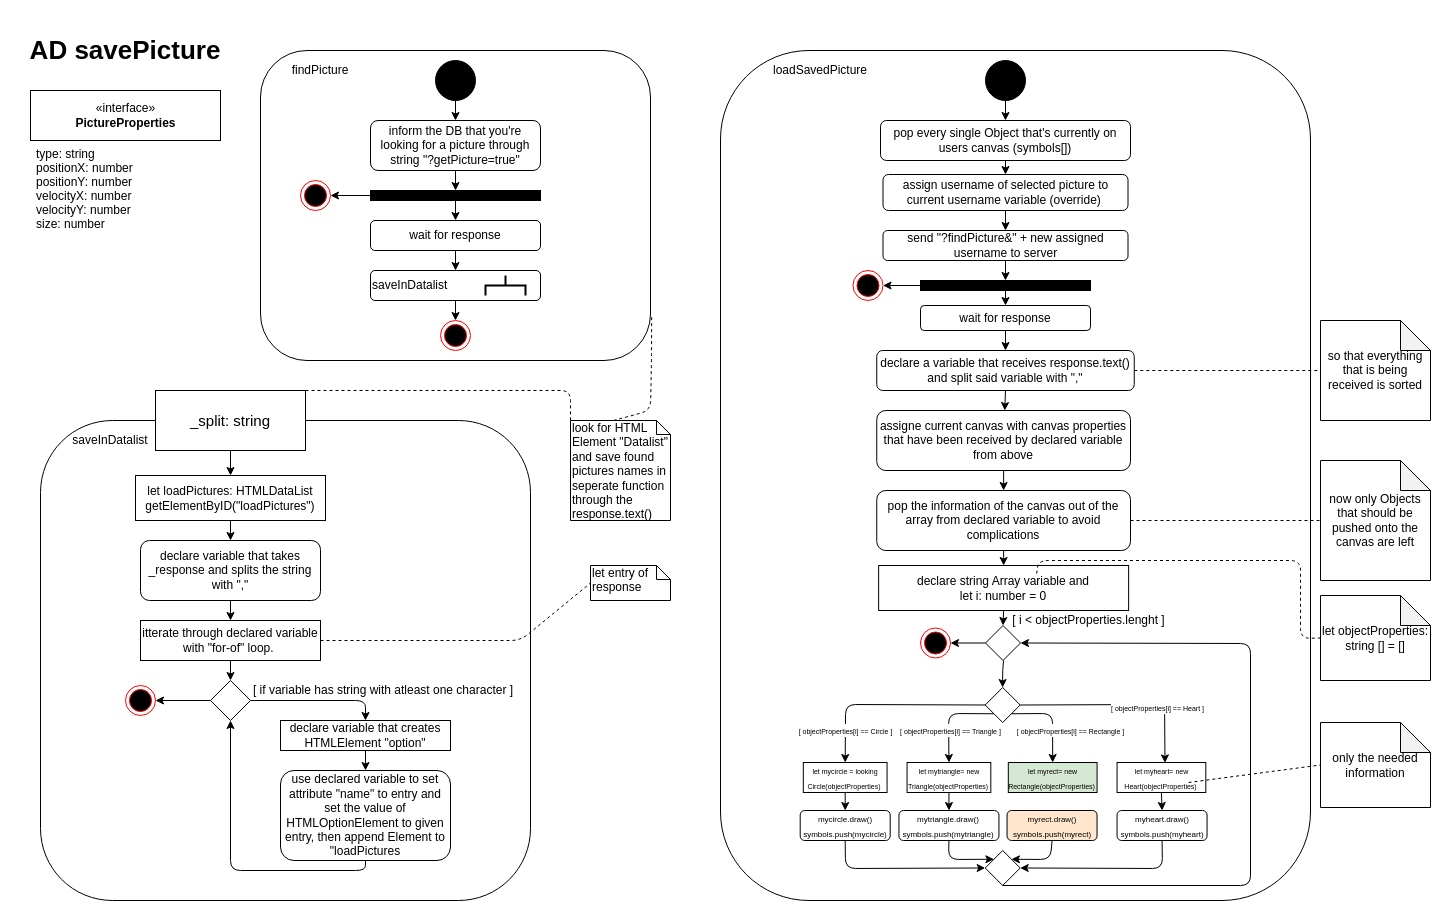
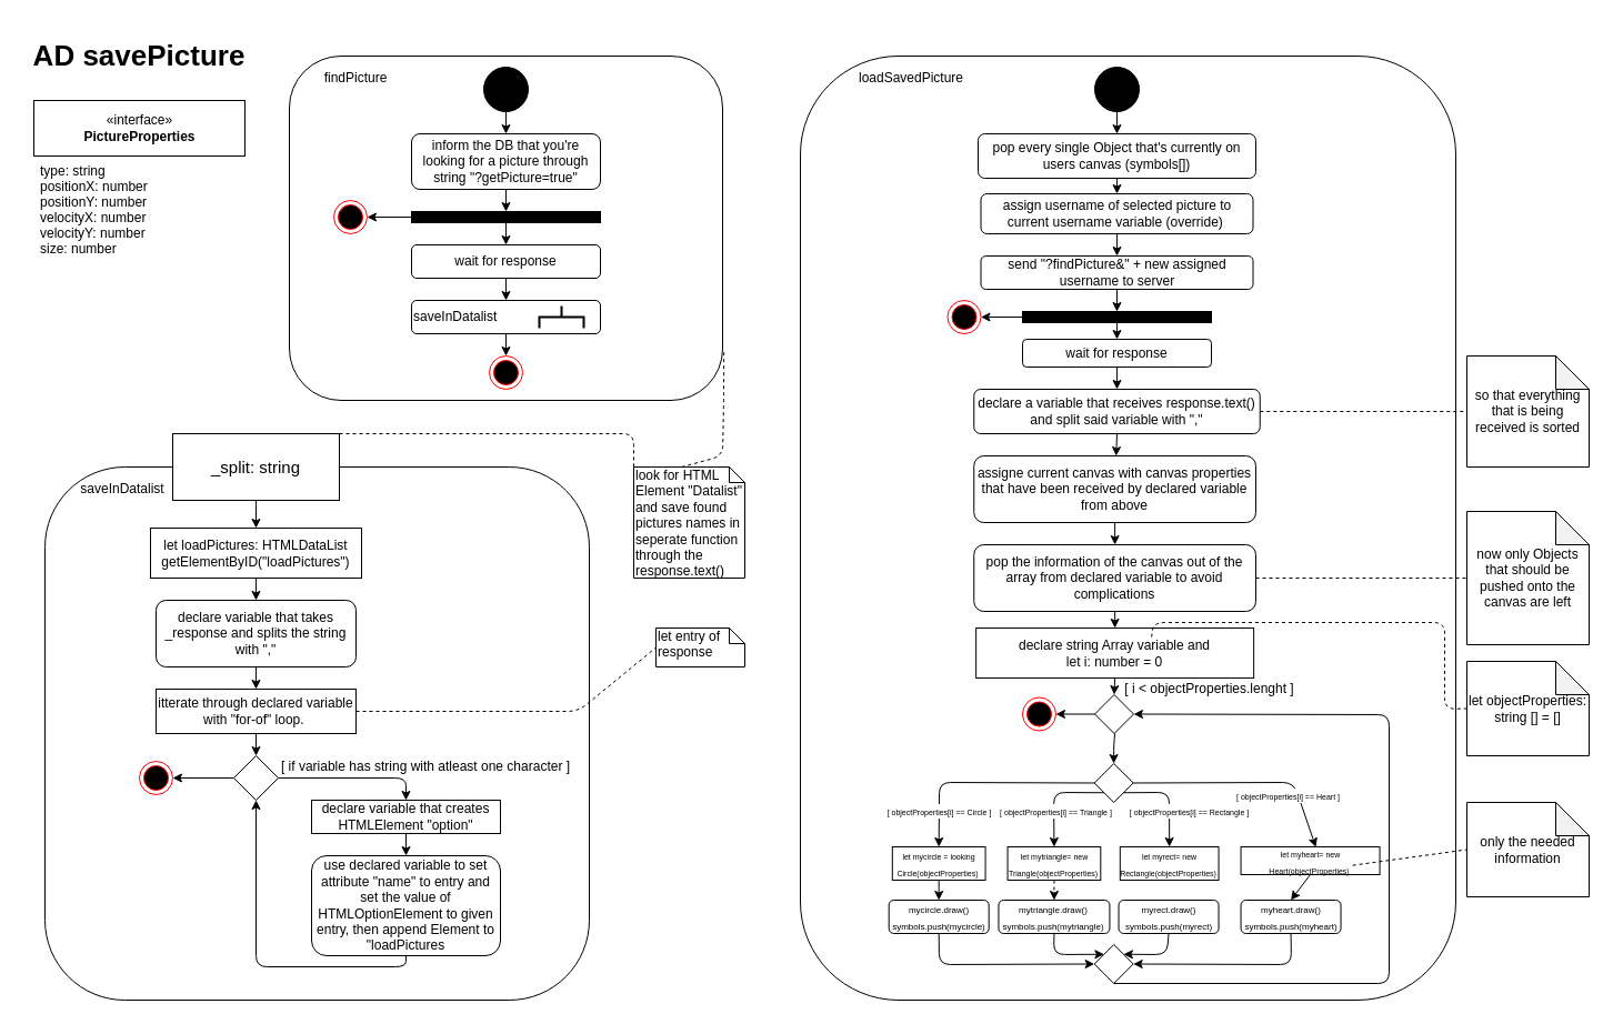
- <mxCell id="78" value="&lt;font style=&quot;font-size: 7px&quot;&gt;let myrect= new Rectangle(objectProperties)&amp;nbsp;&lt;/font&gt;" style="rounded=0;whiteSpace=wrap;html=1;fillColor=#d5e8d4;" vertex="1" parent="1"><mxGeometry x="1007.81" y="762" width="88.75" height="30" as="geometry" /></mxCell>
+ <mxCell id="78" value="&lt;font style=&quot;font-size: 7px&quot;&gt;let myrect= new Rectangle(objectProperties)&amp;nbsp;&lt;/font&gt;" style="rounded=0;whiteSpace=wrap;html=1;fillColor=#ffffff;" vertex="1" parent="1"><mxGeometry x="1007.81" y="762" width="88.75" height="30" as="geometry" /></mxCell>
- <mxCell id="79" value="&lt;font style=&quot;font-size: 7px&quot;&gt;let myheart= new Heart(objectProperties)&amp;nbsp;&lt;/font&gt;" style="rounded=0;whiteSpace=wrap;html=1;fillColor=#ffffff;" vertex="1" parent="1"><mxGeometry x="1116.56" y="762" width="88.75" height="30" as="geometry" /></mxCell>
+ <mxCell id="79" value="&lt;font style=&quot;font-size: 7px&quot;&gt;let myheart= new Heart(objectProperties)&amp;nbsp;&lt;/font&gt;" style="rounded=0;whiteSpace=wrap;html=1;fillColor=#ffffff;" vertex="1" parent="1"><mxGeometry x="1116.56" y="762" width="125" height="25" as="geometry" /></mxCell>
- <mxCell id="95" value="" style="endArrow=classic;html=1;entryX=0.5;entryY=0;entryDx=0;entryDy=0;exitX=0.5;exitY=1;exitDx=0;exitDy=0;" edge="1" parent="1" source="77" target="91"><mxGeometry width="50" height="50" relative="1" as="geometry"><mxPoint x="1009.06" y="830" as="sourcePoint" /><mxPoint x="1059.06" y="780" as="targetPoint" /></mxGeometry></mxCell>
+ <mxCell id="95" value="" style="endArrow=classic;html=1;entryX=0.5;entryY=0;entryDx=0;entryDy=0;exitX=0.5;exitY=1;exitDx=0;exitDy=0;dashed=1;" edge="1" parent="1" source="77" target="91"><mxGeometry width="50" height="50" relative="1" as="geometry"><mxPoint x="1009.06" y="830" as="sourcePoint" /><mxPoint x="1059.06" y="780" as="targetPoint" /></mxGeometry></mxCell>
- <mxCell id="92" value="&lt;font style=&quot;font-size: 8px&quot;&gt;myrect.draw()&lt;br&gt;symbols.push(myrect)&lt;/font&gt;" style="rounded=1;whiteSpace=wrap;html=1;fillColor=#ffe6cc;" vertex="1" parent="1"><mxGeometry x="1006.56" y="810" width="90" height="30" as="geometry" /></mxCell>
+ <mxCell id="92" value="&lt;font style=&quot;font-size: 8px&quot;&gt;myrect.draw()&lt;br&gt;symbols.push(myrect)&lt;/font&gt;" style="rounded=1;whiteSpace=wrap;html=1;fillColor=#ffffff;" vertex="1" parent="1"><mxGeometry x="1006.56" y="810" width="90" height="30" as="geometry" /></mxCell>
